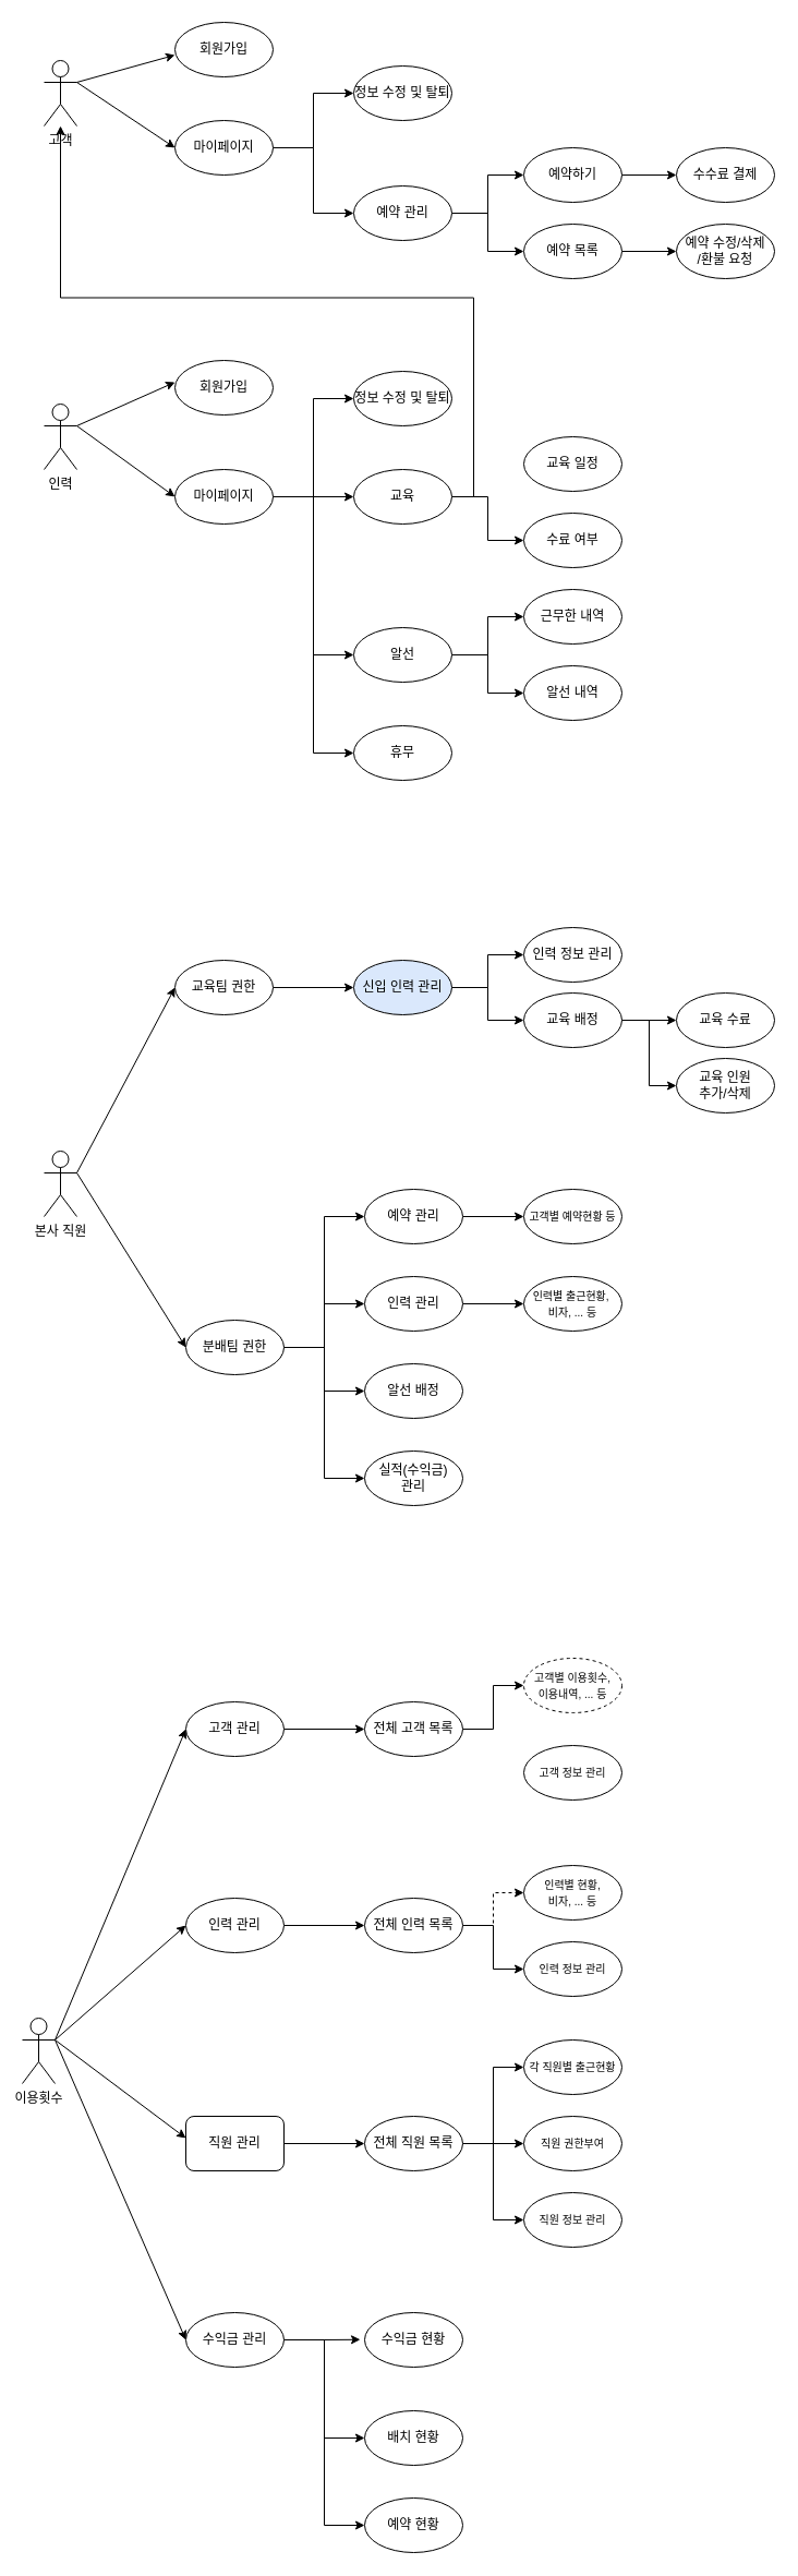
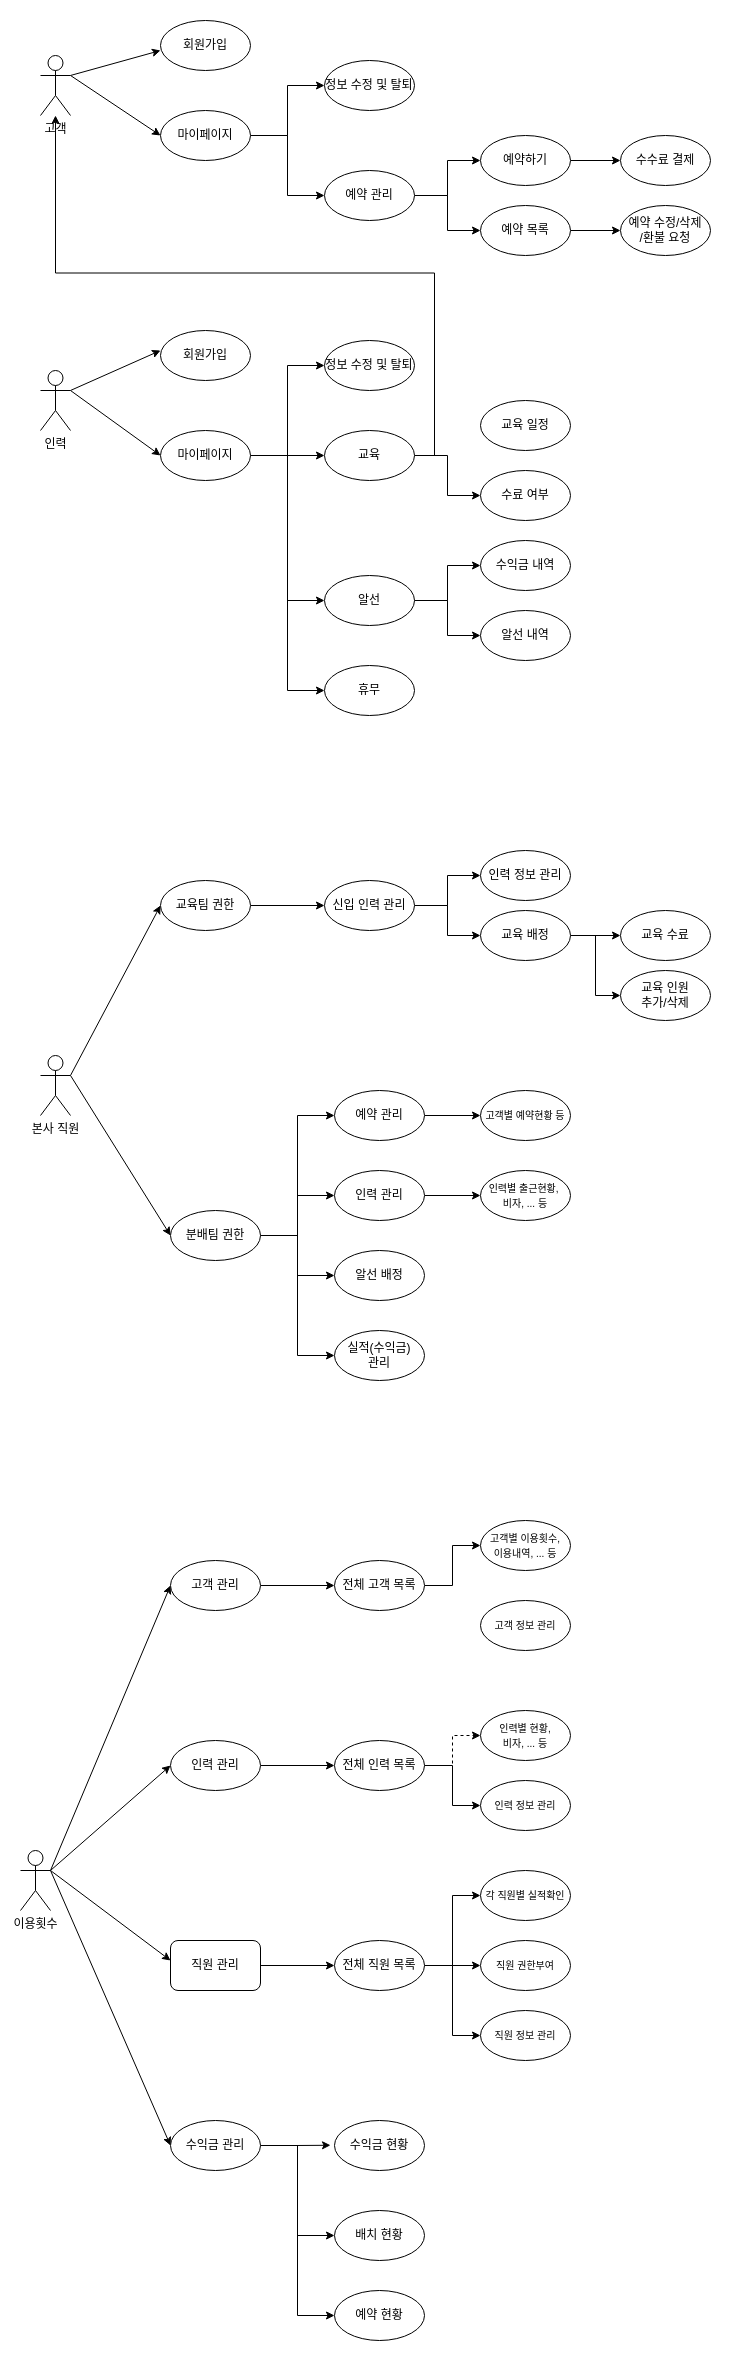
- <mxCell id="58" value="근무한 내역" style="ellipse;whiteSpace=wrap;html=1;" parent="1" vertex="1"><mxGeometry x="480" y="540" width="90" height="50" as="geometry" /></mxCell>
+ <mxCell id="58" value="수익금 내역" style="ellipse;whiteSpace=wrap;html=1;" parent="1" vertex="1"><mxGeometry x="480" y="540" width="90" height="50" as="geometry" /></mxCell>
- <mxCell id="27" value="신입 인력 관리" style="ellipse;whiteSpace=wrap;html=1;fillColor=#dae8fc;" parent="1" vertex="1"><mxGeometry x="324" y="880" width="90" height="50" as="geometry" /></mxCell>
+ <mxCell id="27" value="신입 인력 관리" style="ellipse;whiteSpace=wrap;html=1;" parent="1" vertex="1"><mxGeometry x="324" y="880" width="90" height="50" as="geometry" /></mxCell>
- <mxCell id="79" value="&lt;font style=&quot;font-size: 10px;&quot;&gt;고객별 이용횟수,&lt;br&gt;이용내역, ... 등&lt;/font&gt;" style="ellipse;whiteSpace=wrap;html=1;dashed=1;" parent="1" vertex="1"><mxGeometry x="480" y="1520" width="90" height="50" as="geometry" /></mxCell>
+ <mxCell id="79" value="&lt;font style=&quot;font-size: 10px;&quot;&gt;고객별 이용횟수,&lt;br&gt;이용내역, ... 등&lt;/font&gt;" style="ellipse;whiteSpace=wrap;html=1;" parent="1" vertex="1"><mxGeometry x="480" y="1520" width="90" height="50" as="geometry" /></mxCell>
- <mxCell id="95" value="&lt;font style=&quot;font-size: 10px;&quot;&gt;각 직원별 출근현황&lt;/font&gt;" style="ellipse;whiteSpace=wrap;html=1;" parent="1" vertex="1"><mxGeometry x="480" y="1870" width="90" height="50" as="geometry" /></mxCell>
+ <mxCell id="95" value="&lt;font style=&quot;font-size: 10px;&quot;&gt;각 직원별 실적확인&lt;/font&gt;" style="ellipse;whiteSpace=wrap;html=1;" parent="1" vertex="1"><mxGeometry x="480" y="1870" width="90" height="50" as="geometry" /></mxCell>
